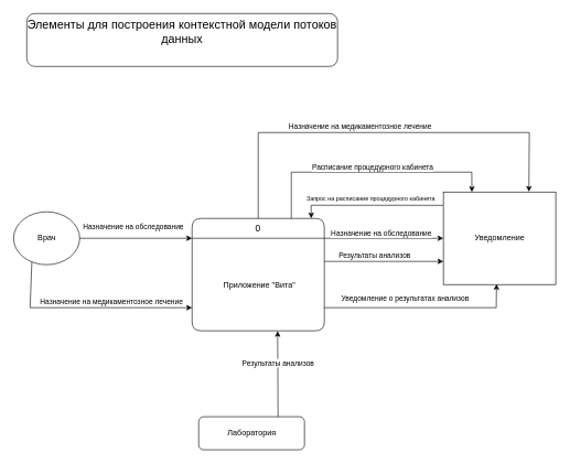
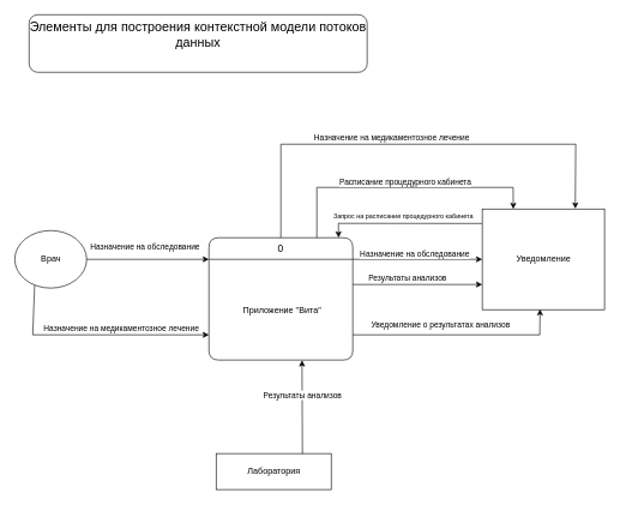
- <mxCell id="4" value="Лаборатория" style="html=1;dashed=0;whitespace=wrap;rounded=1;" parent="1" vertex="1"><mxGeometry x="300" y="630" width="160" height="50" as="geometry" /></mxCell>
+ <mxCell id="4" value="Лаборатория" style="html=1;dashed=0;whitespace=wrap;" parent="1" vertex="1"><mxGeometry x="300" y="630" width="160" height="50" as="geometry" /></mxCell>
